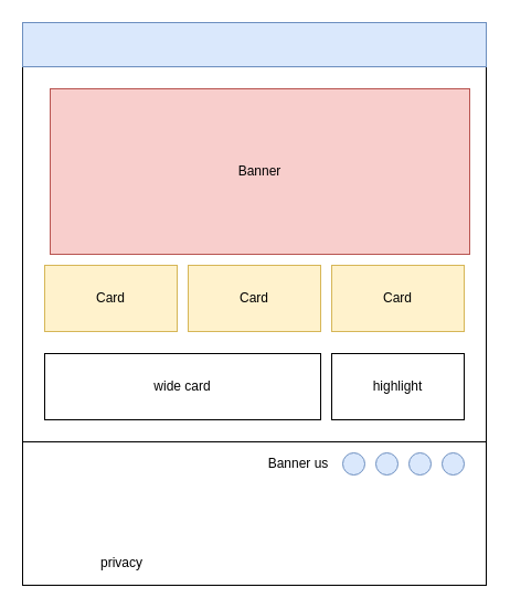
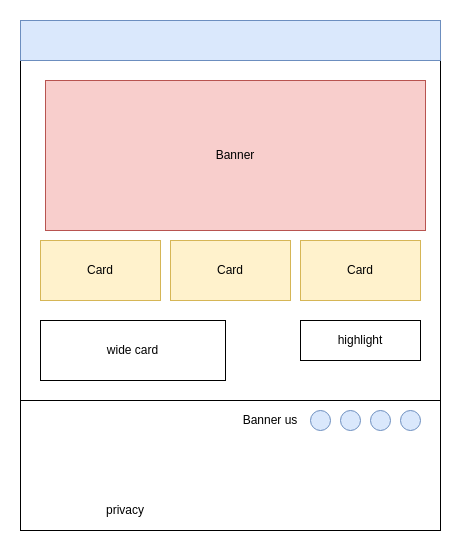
- <mxCell id="9" value="wide card" style="rounded=0;whiteSpace=wrap;html=1;" vertex="1" parent="1"><mxGeometry x="40" y="320" width="250" height="60" as="geometry" /></mxCell>
+ <mxCell id="9" value="wide card" style="rounded=0;whiteSpace=wrap;html=1;" vertex="1" parent="1"><mxGeometry x="40" y="320" width="185" height="60" as="geometry" /></mxCell>
- <mxCell id="10" value="highlight" style="rounded=0;whiteSpace=wrap;html=1;" vertex="1" parent="1"><mxGeometry x="300" y="320" width="120" height="60" as="geometry" /></mxCell>
+ <mxCell id="10" value="highlight" style="rounded=0;whiteSpace=wrap;html=1;" vertex="1" parent="1"><mxGeometry x="300" y="320" width="120" height="40" as="geometry" /></mxCell>
- <mxCell id="12" value="privacy" style="text;html=1;strokeColor=none;fillColor=none;align=center;verticalAlign=middle;whiteSpace=wrap;rounded=0;" vertex="1" parent="1"><mxGeometry x="90" y="500" width="40" height="20" as="geometry" /></mxCell>
+ <mxCell id="12" value="privacy" style="text;html=1;strokeColor=none;fillColor=none;align=center;verticalAlign=middle;whiteSpace=wrap;rounded=0;" vertex="1" parent="1"><mxGeometry x="105" y="500" width="40" height="20" as="geometry" /></mxCell>
